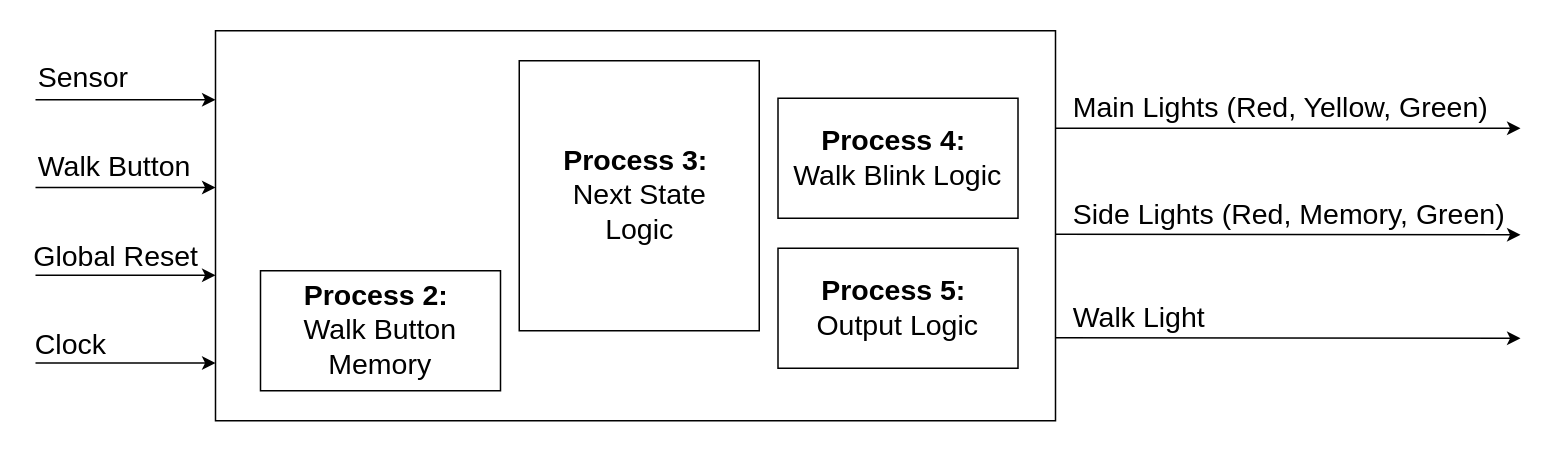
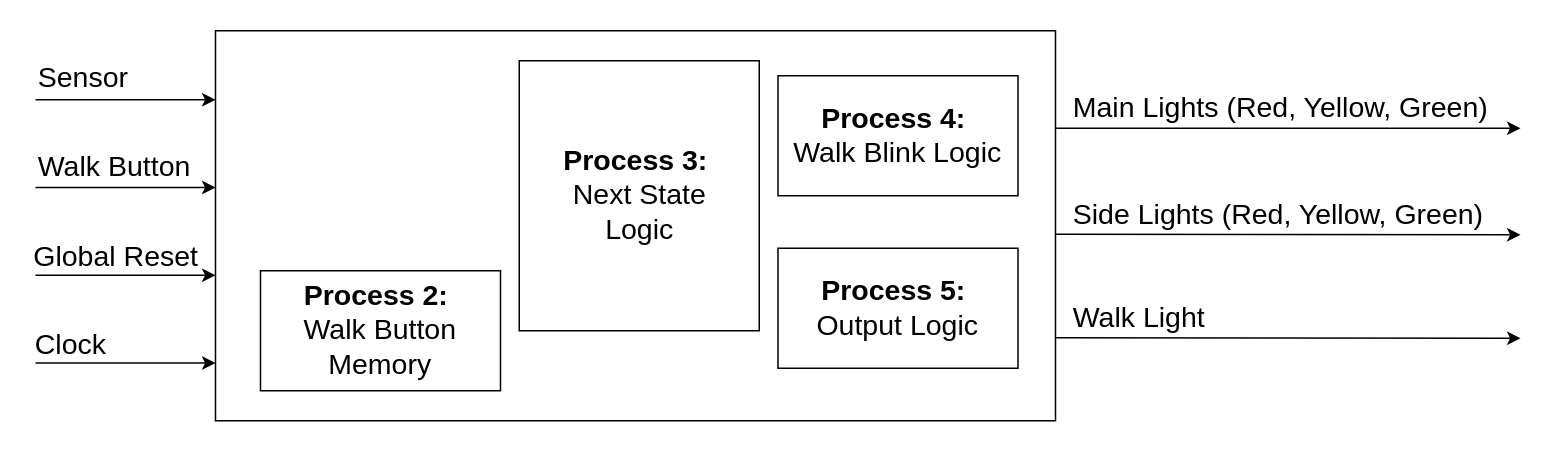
- <mxCell id="5" value="&lt;b&gt;Process 4:&amp;nbsp;&lt;br&gt;&lt;/b&gt;Walk Blink Logic&lt;br&gt;" style="rounded=0;whiteSpace=wrap;html=1;fontSize=19;" vertex="1" parent="1"><mxGeometry x="518" y="65" width="160" height="80" as="geometry" /></mxCell>
+ <mxCell id="5" value="&lt;b&gt;Process 4:&amp;nbsp;&lt;br&gt;&lt;/b&gt;Walk Blink Logic&lt;br&gt;" style="rounded=0;whiteSpace=wrap;html=1;fontSize=19;" vertex="1" parent="1"><mxGeometry x="518" y="50" width="160" height="80" as="geometry" /></mxCell>
- <mxCell id="18" value="Side Lights (Red, Memory, Green)" style="text;html=1;resizable=0;points=[];autosize=1;align=left;verticalAlign=top;spacingTop=-4;fontSize=19;" vertex="1" parent="1"><mxGeometry x="713" y="129" width="290" height="20" as="geometry" /></mxCell>
+ <mxCell id="18" value="Side Lights (Red, Yellow, Green)" style="text;html=1;resizable=0;points=[];autosize=1;align=left;verticalAlign=top;spacingTop=-4;fontSize=19;" vertex="1" parent="1"><mxGeometry x="713" y="129" width="290" height="20" as="geometry" /></mxCell>
